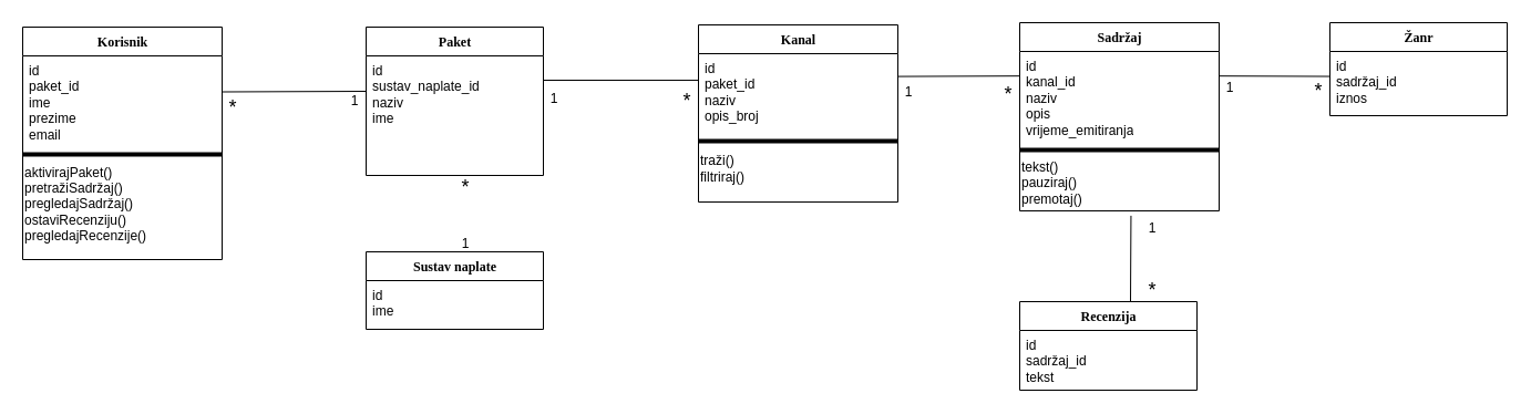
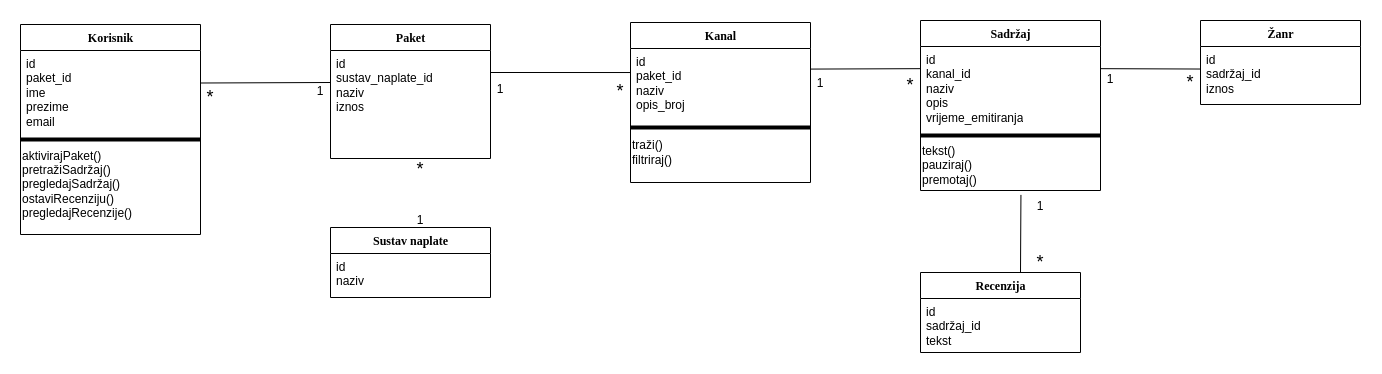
- <mxCell id="3" value="id&lt;br&gt;sustav_naplate_id&lt;br&gt;naziv&lt;br&gt;ime" style="text;html=1;strokeColor=none;fillColor=none;align=left;verticalAlign=top;spacingLeft=4;spacingRight=4;whiteSpace=wrap;overflow=hidden;rotatable=0;points=[[0,0.5],[1,0.5]];portConstraint=eastwest;" vertex="1" parent="2"><mxGeometry y="26" width="160" height="108" as="geometry" /></mxCell>
+ <mxCell id="3" value="id&lt;br&gt;sustav_naplate_id&lt;br&gt;naziv&lt;br&gt;iznos" style="text;html=1;strokeColor=none;fillColor=none;align=left;verticalAlign=top;spacingLeft=4;spacingRight=4;whiteSpace=wrap;overflow=hidden;rotatable=0;points=[[0,0.5],[1,0.5]];portConstraint=eastwest;" vertex="1" parent="2"><mxGeometry y="26" width="160" height="108" as="geometry" /></mxCell>
- <mxCell id="5" value="id&lt;br&gt;ime" style="text;html=1;strokeColor=none;fillColor=none;align=left;verticalAlign=top;spacingLeft=4;spacingRight=4;whiteSpace=wrap;overflow=hidden;rotatable=0;points=[[0,0.5],[1,0.5]];portConstraint=eastwest;" vertex="1" parent="4"><mxGeometry y="26" width="160" height="44" as="geometry" /></mxCell>
+ <mxCell id="5" value="id&lt;br&gt;naziv" style="text;html=1;strokeColor=none;fillColor=none;align=left;verticalAlign=top;spacingLeft=4;spacingRight=4;whiteSpace=wrap;overflow=hidden;rotatable=0;points=[[0,0.5],[1,0.5]];portConstraint=eastwest;" vertex="1" parent="4"><mxGeometry y="26" width="160" height="44" as="geometry" /></mxCell>
